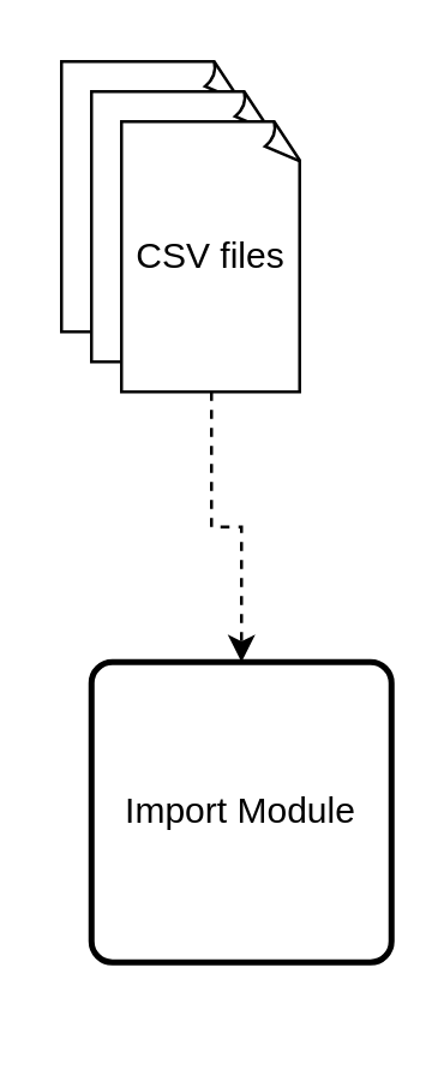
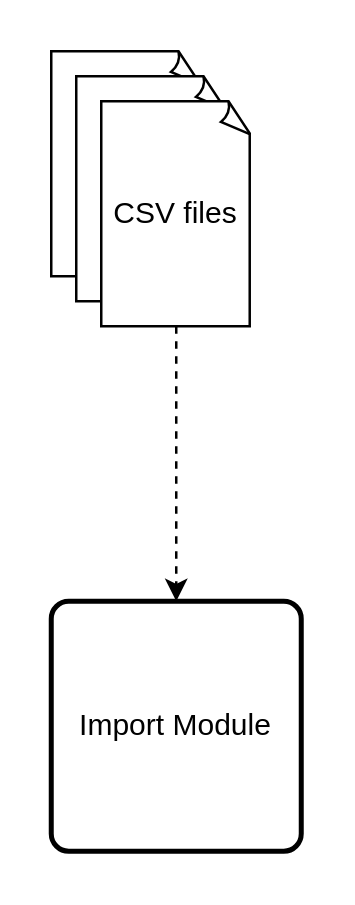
- <mxCell id="7" value="Import Module" style="rounded=1;whiteSpace=wrap;html=1;absoluteArcSize=1;arcSize=14;strokeWidth=2;" vertex="1" parent="1"><mxGeometry x="30" y="220" width="100" height="100" as="geometry" /></mxCell>
+ <mxCell id="7" value="Import Module" style="rounded=1;whiteSpace=wrap;html=1;absoluteArcSize=1;arcSize=14;strokeWidth=2;" vertex="1" parent="1"><mxGeometry x="20" y="240" width="100" height="100" as="geometry" /></mxCell>
